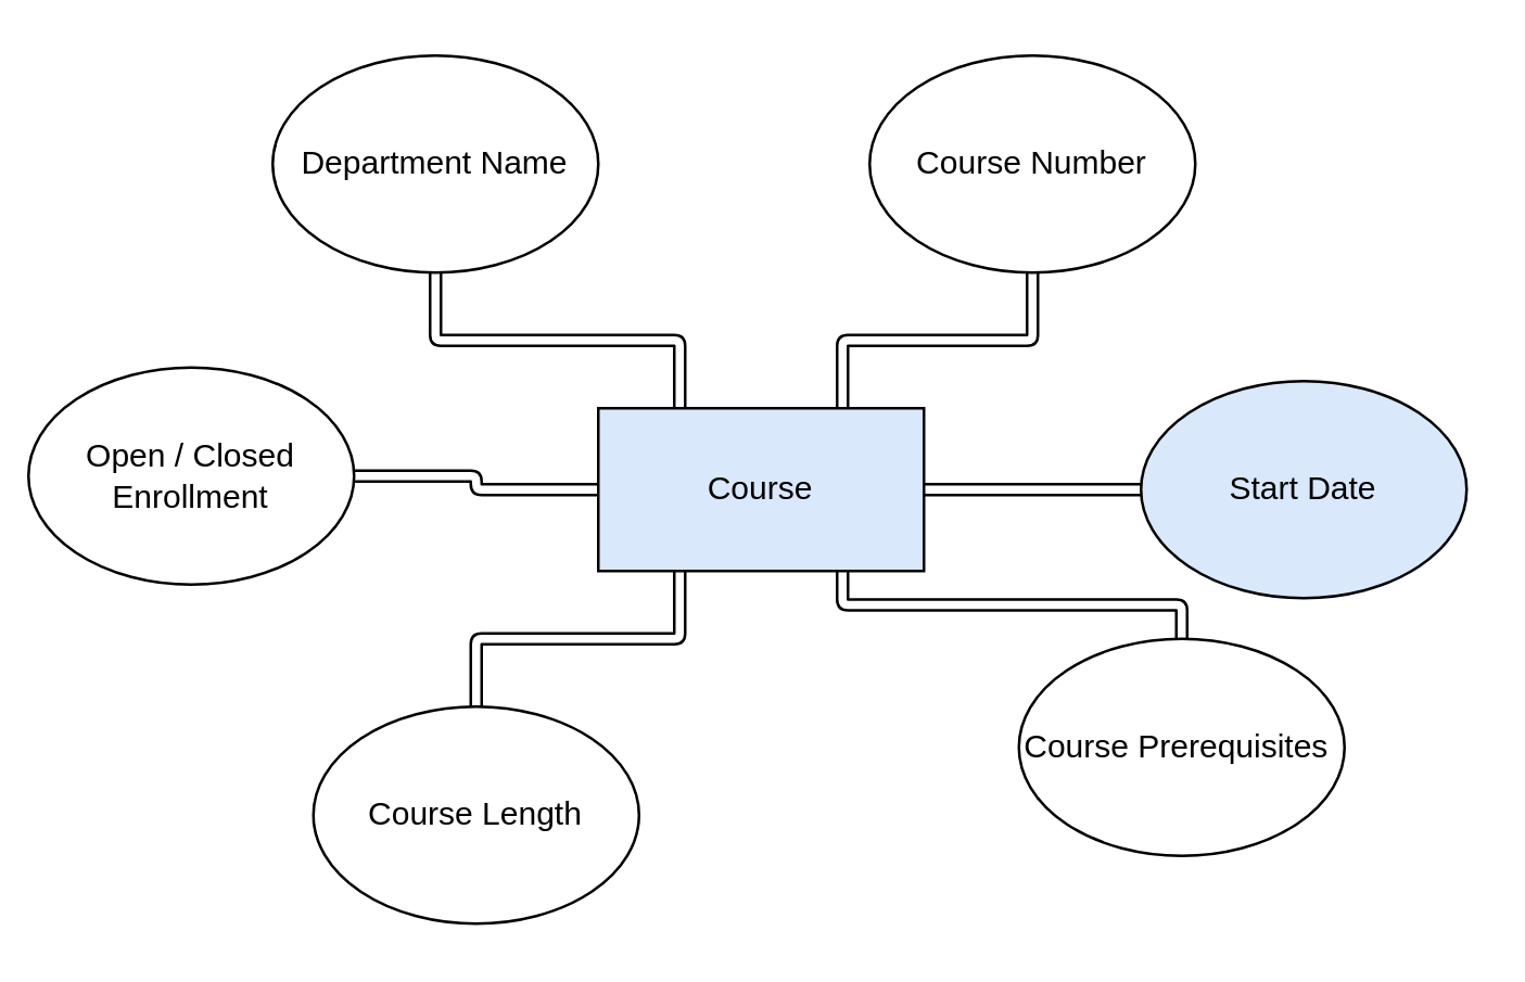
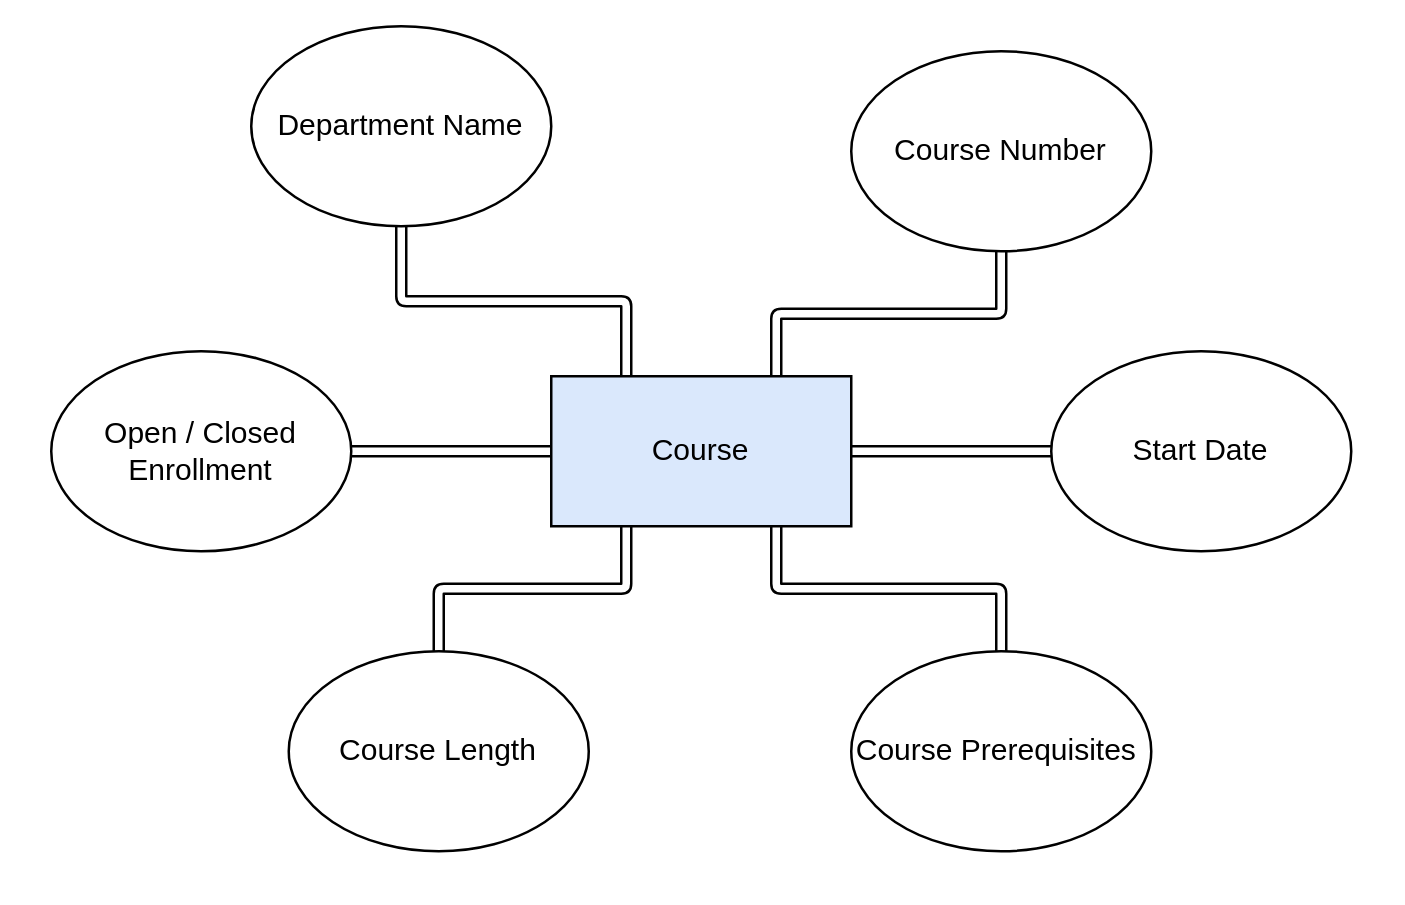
- <mxCell id="9" value="Department Name" style="ellipse;whiteSpace=wrap;html=1;" vertex="1" parent="1"><mxGeometry x="100" y="20" width="120" height="80" as="geometry" /></mxCell>
+ <mxCell id="9" value="Department Name" style="ellipse;whiteSpace=wrap;html=1;" vertex="1" parent="1"><mxGeometry x="100" y="10" width="120" height="80" as="geometry" /></mxCell>
- <mxCell id="10" value="Course Number" style="ellipse;whiteSpace=wrap;html=1;" vertex="1" parent="1"><mxGeometry x="320" y="20" width="120" height="80" as="geometry" /></mxCell>
+ <mxCell id="10" value="Course Number" style="ellipse;whiteSpace=wrap;html=1;" vertex="1" parent="1"><mxGeometry x="340" y="20" width="120" height="80" as="geometry" /></mxCell>
- <mxCell id="12" value="Open / Closed&lt;br&gt;Enrollment" style="ellipse;whiteSpace=wrap;html=1;" vertex="1" parent="1"><mxGeometry x="10" y="135" width="120" height="80" as="geometry" /></mxCell>
+ <mxCell id="12" value="Open / Closed&lt;br&gt;Enrollment" style="ellipse;whiteSpace=wrap;html=1;" vertex="1" parent="1"><mxGeometry x="20" y="140" width="120" height="80" as="geometry" /></mxCell>
- <mxCell id="11" value="Start Date" style="ellipse;whiteSpace=wrap;html=1;fillColor=#dae8fc;" vertex="1" parent="1"><mxGeometry x="420" y="140" width="120" height="80" as="geometry" /></mxCell>
+ <mxCell id="11" value="Start Date" style="ellipse;whiteSpace=wrap;html=1;" vertex="1" parent="1"><mxGeometry x="420" y="140" width="120" height="80" as="geometry" /></mxCell>
- <mxCell id="14" value="Course Prerequisites&amp;nbsp;" style="ellipse;whiteSpace=wrap;html=1;" vertex="1" parent="1"><mxGeometry x="375" y="235" width="120" height="80" as="geometry" /></mxCell>
+ <mxCell id="14" value="Course Prerequisites&amp;nbsp;" style="ellipse;whiteSpace=wrap;html=1;" vertex="1" parent="1"><mxGeometry x="340" y="260" width="120" height="80" as="geometry" /></mxCell>
